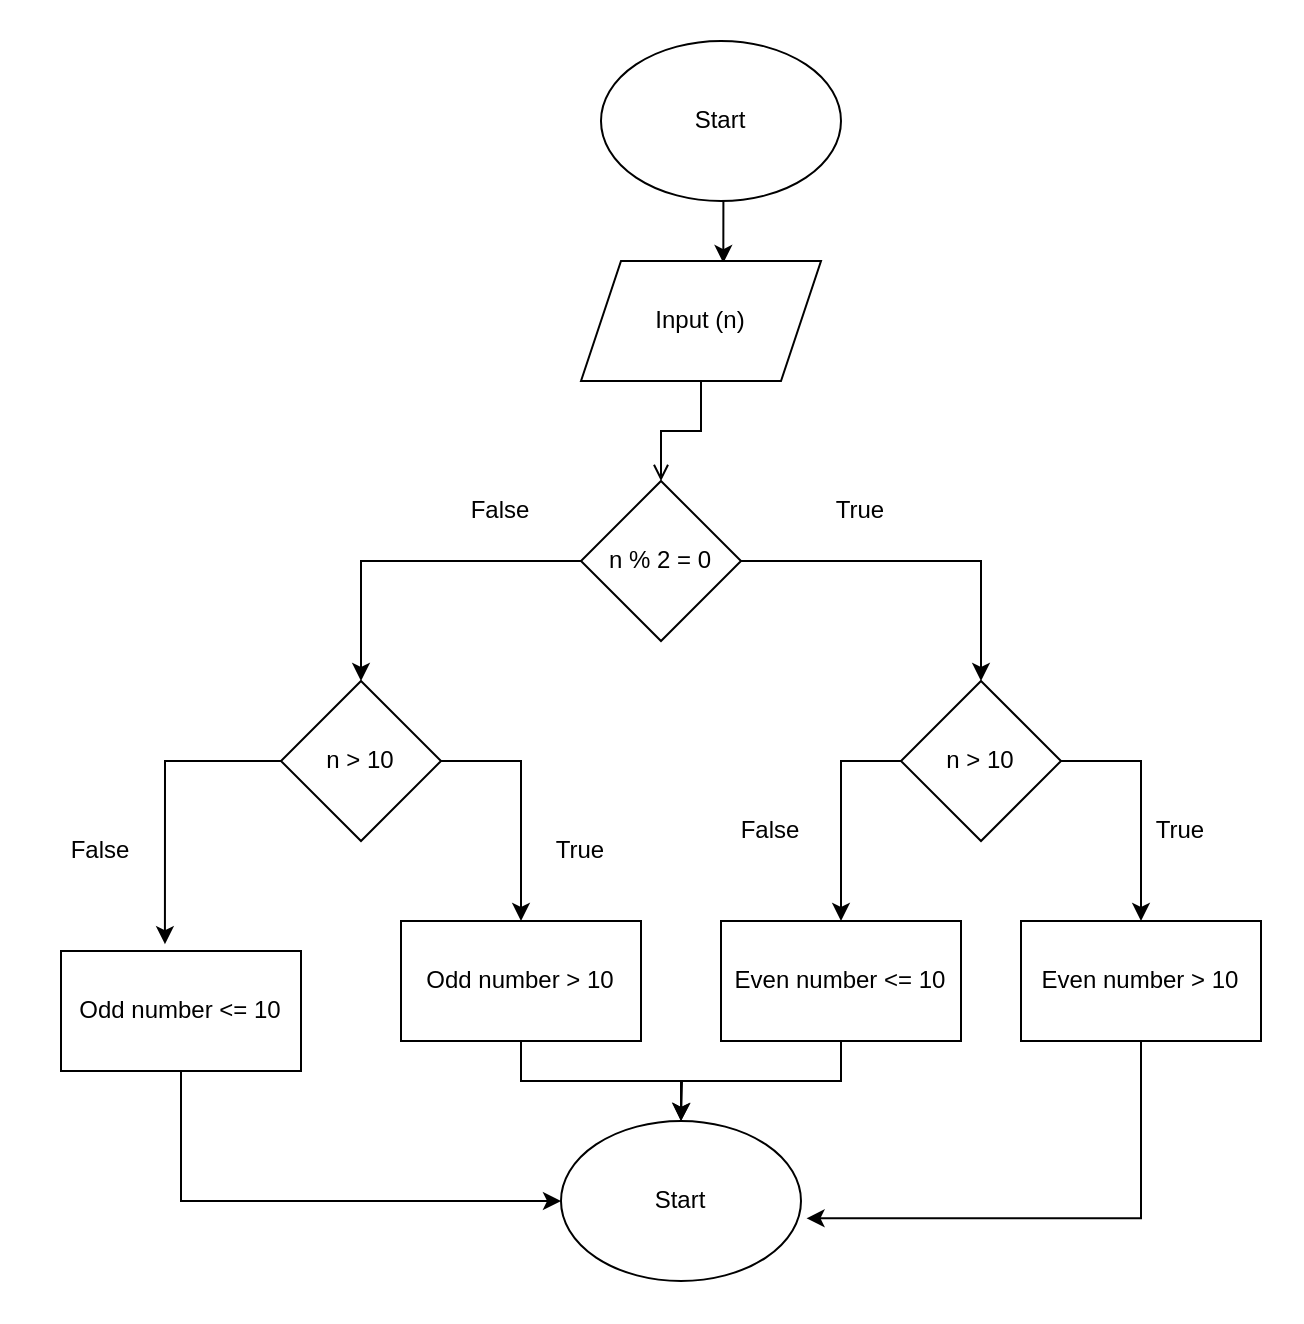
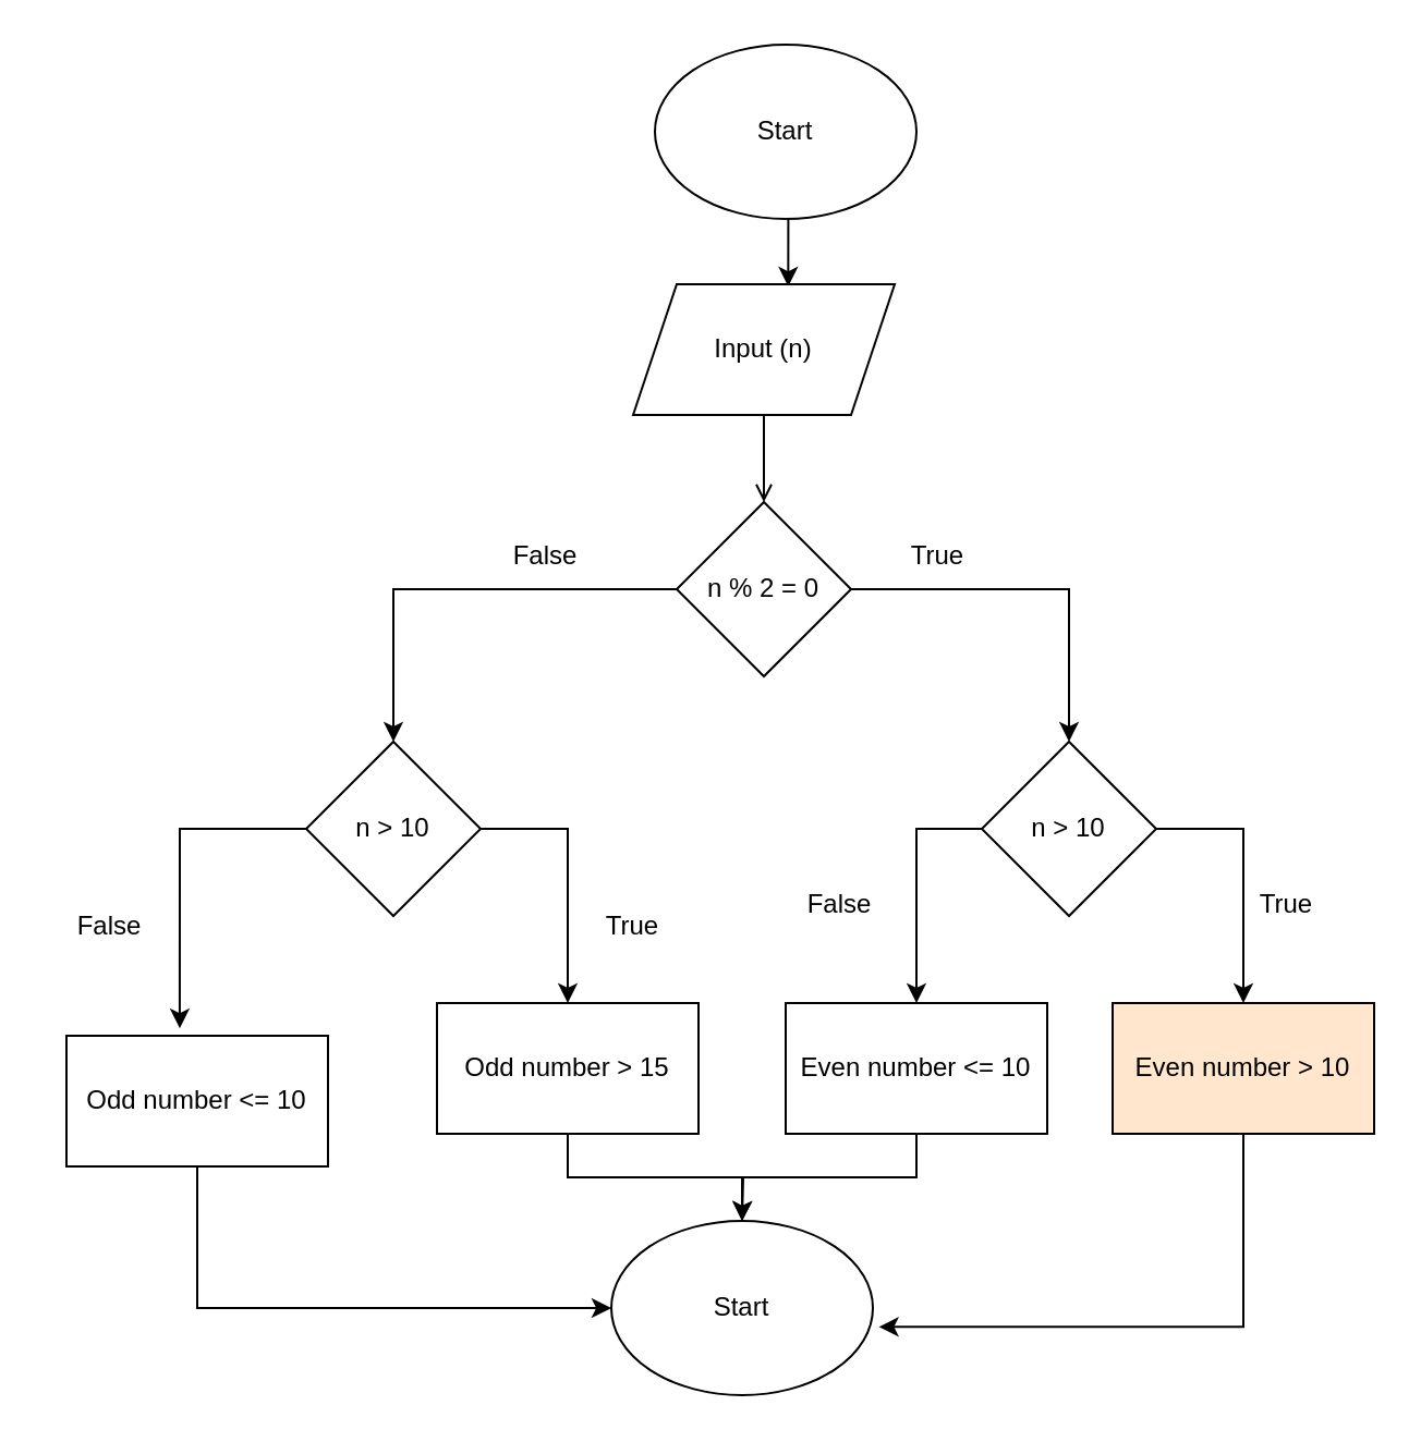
- <mxCell id="8" value="n % 2 = 0" style="rhombus;whiteSpace=wrap;html=1;" vertex="1" parent="1"><mxGeometry x="290" y="240" width="80" height="80" as="geometry" /></mxCell>
+ <mxCell id="8" value="n % 2 = 0" style="rhombus;whiteSpace=wrap;html=1;" vertex="1" parent="1"><mxGeometry x="310" y="230" width="80" height="80" as="geometry" /></mxCell>
- <mxCell id="18" value="Odd number &amp;gt; 10" style="rounded=0;whiteSpace=wrap;html=1;" vertex="1" parent="1"><mxGeometry x="200" y="460" width="120" height="60" as="geometry" /></mxCell>
+ <mxCell id="18" value="Odd number &amp;gt; 15" style="rounded=0;whiteSpace=wrap;html=1;" vertex="1" parent="1"><mxGeometry x="200" y="460" width="120" height="60" as="geometry" /></mxCell>
- <mxCell id="22" value="Even number &amp;gt; 10" style="rounded=0;whiteSpace=wrap;html=1;" vertex="1" parent="1"><mxGeometry x="510" y="460" width="120" height="60" as="geometry" /></mxCell>
+ <mxCell id="22" value="Even number &amp;gt; 10" style="rounded=0;whiteSpace=wrap;html=1;fillColor=#ffe6cc;" vertex="1" parent="1"><mxGeometry x="510" y="460" width="120" height="60" as="geometry" /></mxCell>
